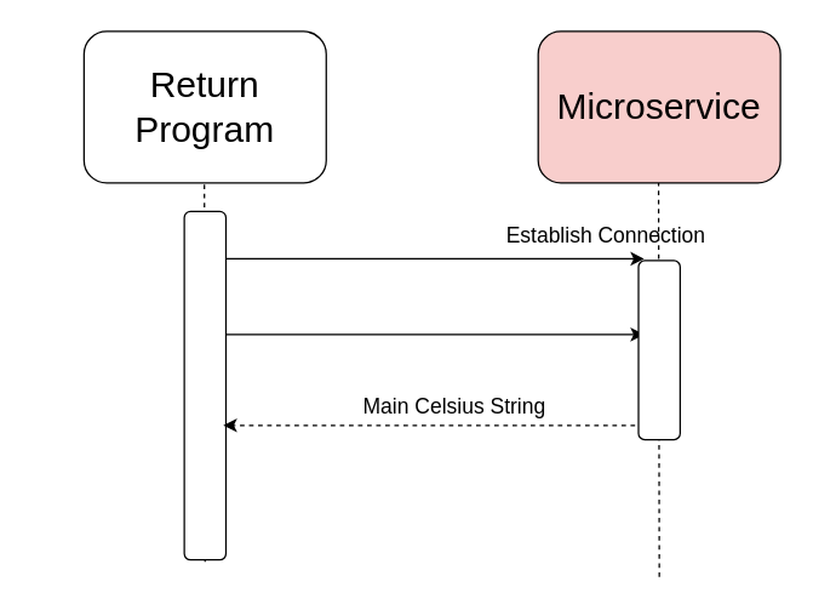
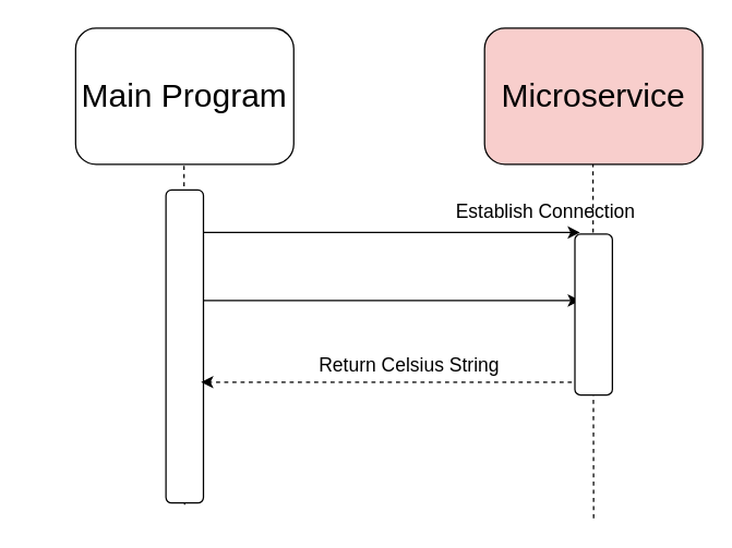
- <mxCell id="3" value="&lt;font style=&quot;font-size: 24px;&quot;&gt;Return Program&lt;/font&gt;" style="rounded=1;whiteSpace=wrap;html=1;" vertex="1" parent="1"><mxGeometry x="55" y="20" width="160" height="100" as="geometry" /></mxCell>
+ <mxCell id="3" value="&lt;font style=&quot;font-size: 24px;&quot;&gt;Main Program&lt;/font&gt;" style="rounded=1;whiteSpace=wrap;html=1;" vertex="1" parent="1"><mxGeometry x="55" y="20" width="160" height="100" as="geometry" /></mxCell>
- <mxCell id="12" value="&lt;span style=&quot;font-size: 14px;&quot;&gt;Main Celsius String&lt;/span&gt;" style="text;html=1;strokeColor=none;fillColor=none;align=center;verticalAlign=middle;whiteSpace=wrap;rounded=0;" vertex="1" parent="1"><mxGeometry x="225" y="253.13" width="150" height="30" as="geometry" /></mxCell>
+ <mxCell id="12" value="&lt;span style=&quot;font-size: 14px;&quot;&gt;Return Celsius String&lt;/span&gt;" style="text;html=1;strokeColor=none;fillColor=none;align=center;verticalAlign=middle;whiteSpace=wrap;rounded=0;" vertex="1" parent="1"><mxGeometry x="225" y="253.13" width="150" height="30" as="geometry" /></mxCell>
